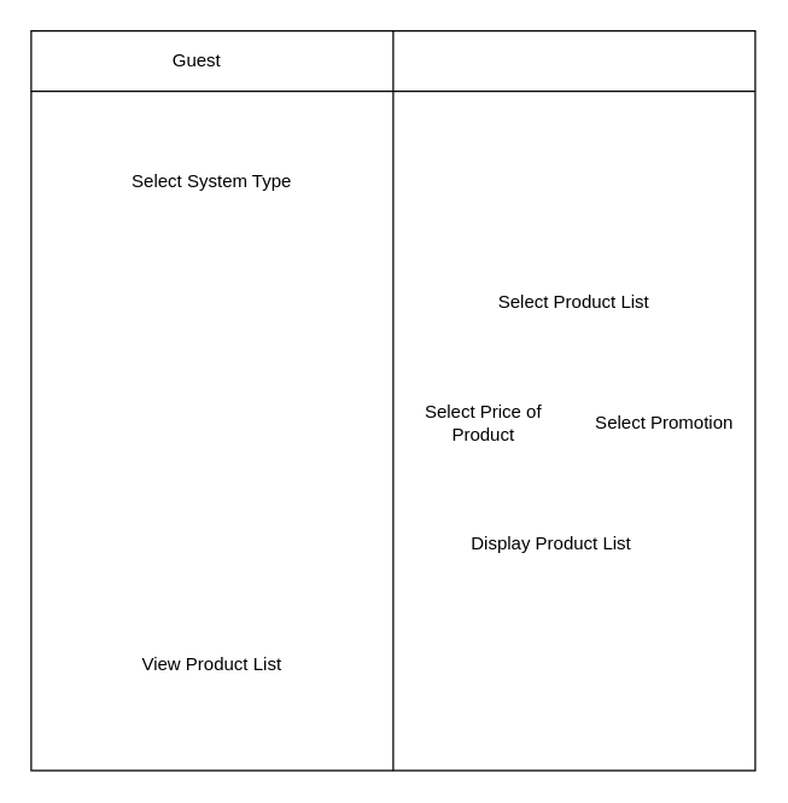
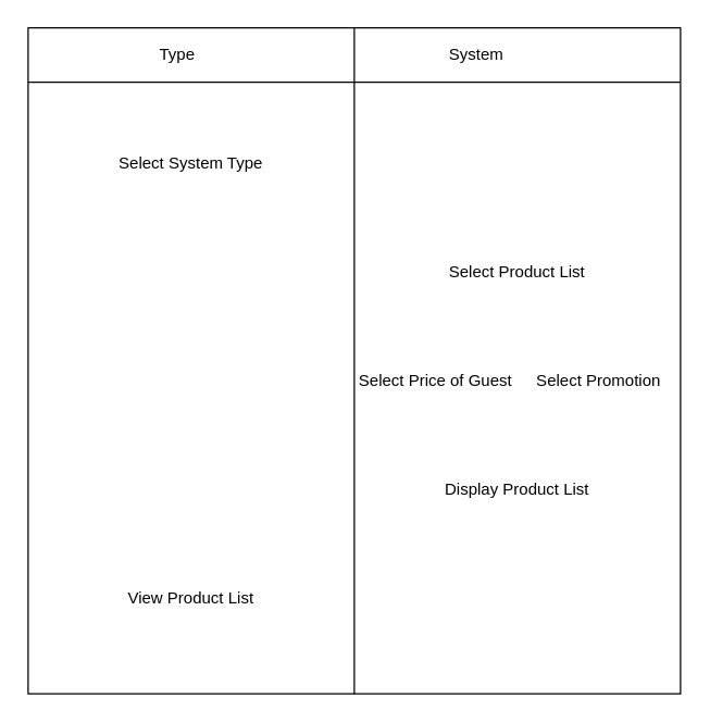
- <mxCell id="3" value="Guest" style="text;html=1;strokeColor=none;fillColor=none;align=center;verticalAlign=middle;whiteSpace=wrap;rounded=0;" vertex="1" parent="1"><mxGeometry x="20" y="20" width="220" height="40" as="geometry" /></mxCell>
+ <mxCell id="3" value="Type" style="text;html=1;strokeColor=none;fillColor=none;align=center;verticalAlign=middle;whiteSpace=wrap;rounded=0;" vertex="1" parent="1"><mxGeometry x="20" y="20" width="220" height="40" as="geometry" /></mxCell>
+ <mxCell id="4" value="System" style="text;html=1;strokeColor=none;fillColor=none;align=center;verticalAlign=middle;whiteSpace=wrap;rounded=0;" vertex="1" parent="1"><mxGeometry x="240" y="20" width="220" height="40" as="geometry" /></mxCell>
- <mxCell id="7" value="Select Price of Product" style="text;html=1;strokeColor=none;fillColor=none;align=center;verticalAlign=middle;whiteSpace=wrap;rounded=0;" vertex="1" parent="1"><mxGeometry x="260" y="260" width="120" height="40" as="geometry" /></mxCell>
+ <mxCell id="7" value="Select Price of Guest" style="text;html=1;strokeColor=none;fillColor=none;align=center;verticalAlign=middle;whiteSpace=wrap;rounded=0;" vertex="1" parent="1"><mxGeometry x="260" y="260" width="120" height="40" as="geometry" /></mxCell>
- <mxCell id="9" value="Display Product List" style="text;html=1;strokeColor=none;fillColor=none;align=center;verticalAlign=middle;whiteSpace=wrap;rounded=0;" vertex="1" parent="1"><mxGeometry x="245" y="340" width="240" height="40" as="geometry" /></mxCell>
+ <mxCell id="9" value="Display Product List" style="text;html=1;strokeColor=none;fillColor=none;align=center;verticalAlign=middle;whiteSpace=wrap;rounded=0;" vertex="1" parent="1"><mxGeometry x="260" y="340" width="240" height="40" as="geometry" /></mxCell>
